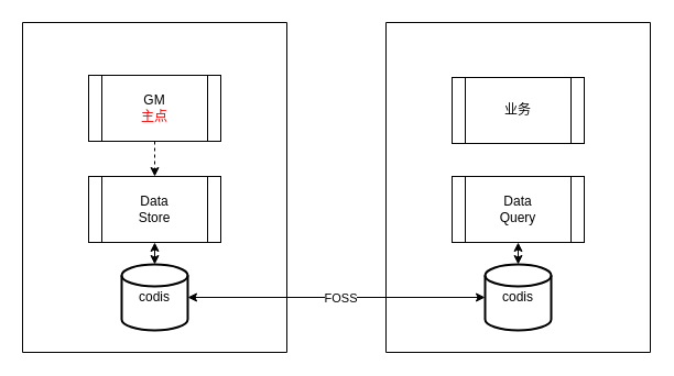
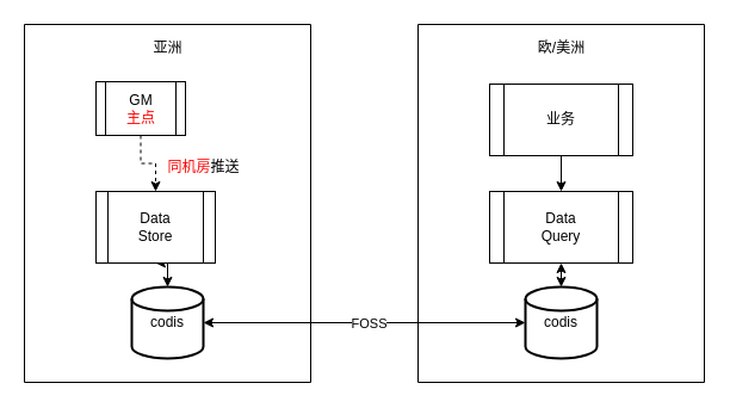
+ <mxCell id="11" value="亚洲" style="text;html=1;align=center;verticalAlign=middle;resizable=0;points=[];autosize=1;strokeColor=none;fillColor=none;" parent="1" vertex="1"><mxGeometry x="120" y="30" width="40" height="20" as="geometry" /></mxCell>
+ <mxCell id="18" value="欧/美洲" style="text;html=1;align=center;verticalAlign=middle;resizable=0;points=[];autosize=1;strokeColor=none;fillColor=none;" parent="1" vertex="1"><mxGeometry x="445" y="30" width="50" height="20" as="geometry" /></mxCell>
- <mxCell id="9" value="GM&lt;br&gt;&lt;font color=&quot;#ff0000&quot;&gt;主点&lt;/font&gt;" style="shape=process;whiteSpace=wrap;html=1;backgroundOutline=1;" parent="4" vertex="1"><mxGeometry x="60" y="48" width="120" height="60" as="geometry" /></mxCell>
+ <mxCell id="9" value="GM&lt;br&gt;&lt;font color=&quot;#ff0000&quot;&gt;主点&lt;/font&gt;" style="shape=process;whiteSpace=wrap;html=1;backgroundOutline=1;" parent="4" vertex="1"><mxGeometry x="60" y="48" width="75" height="45" as="geometry" /></mxCell>
+ <mxCell id="10" value="&lt;font color=&quot;#ff0000&quot;&gt;同机房&lt;/font&gt;推送" style="text;html=1;align=center;verticalAlign=middle;resizable=0;points=[];autosize=1;strokeColor=none;fillColor=none;" parent="4" vertex="1"><mxGeometry x="110" y="110" width="80" height="20" as="geometry" /></mxCell>
+ <mxCell id="13" style="edgeStyle=orthogonalEdgeStyle;rounded=0;orthogonalLoop=1;jettySize=auto;html=1;exitX=0.5;exitY=1;exitDx=0;exitDy=0;entryX=0.5;entryY=0;entryDx=0;entryDy=0;startArrow=none;startFill=0;" parent="12" source="14" target="16" edge="1"><mxGeometry relative="1" as="geometry" /></mxCell>
- <mxCell id="7" value="Data&lt;br&gt;Store" style="shape=process;whiteSpace=wrap;html=1;backgroundOutline=1;" parent="4" vertex="1"><mxGeometry x="60" y="140" width="120" height="60" as="geometry" /></mxCell>
+ <mxCell id="7" value="Data&lt;br&gt;Store" style="shape=process;whiteSpace=wrap;html=1;backgroundOutline=1;" parent="4" vertex="1"><mxGeometry x="60" y="140" width="100" height="60" as="geometry" /></mxCell>
